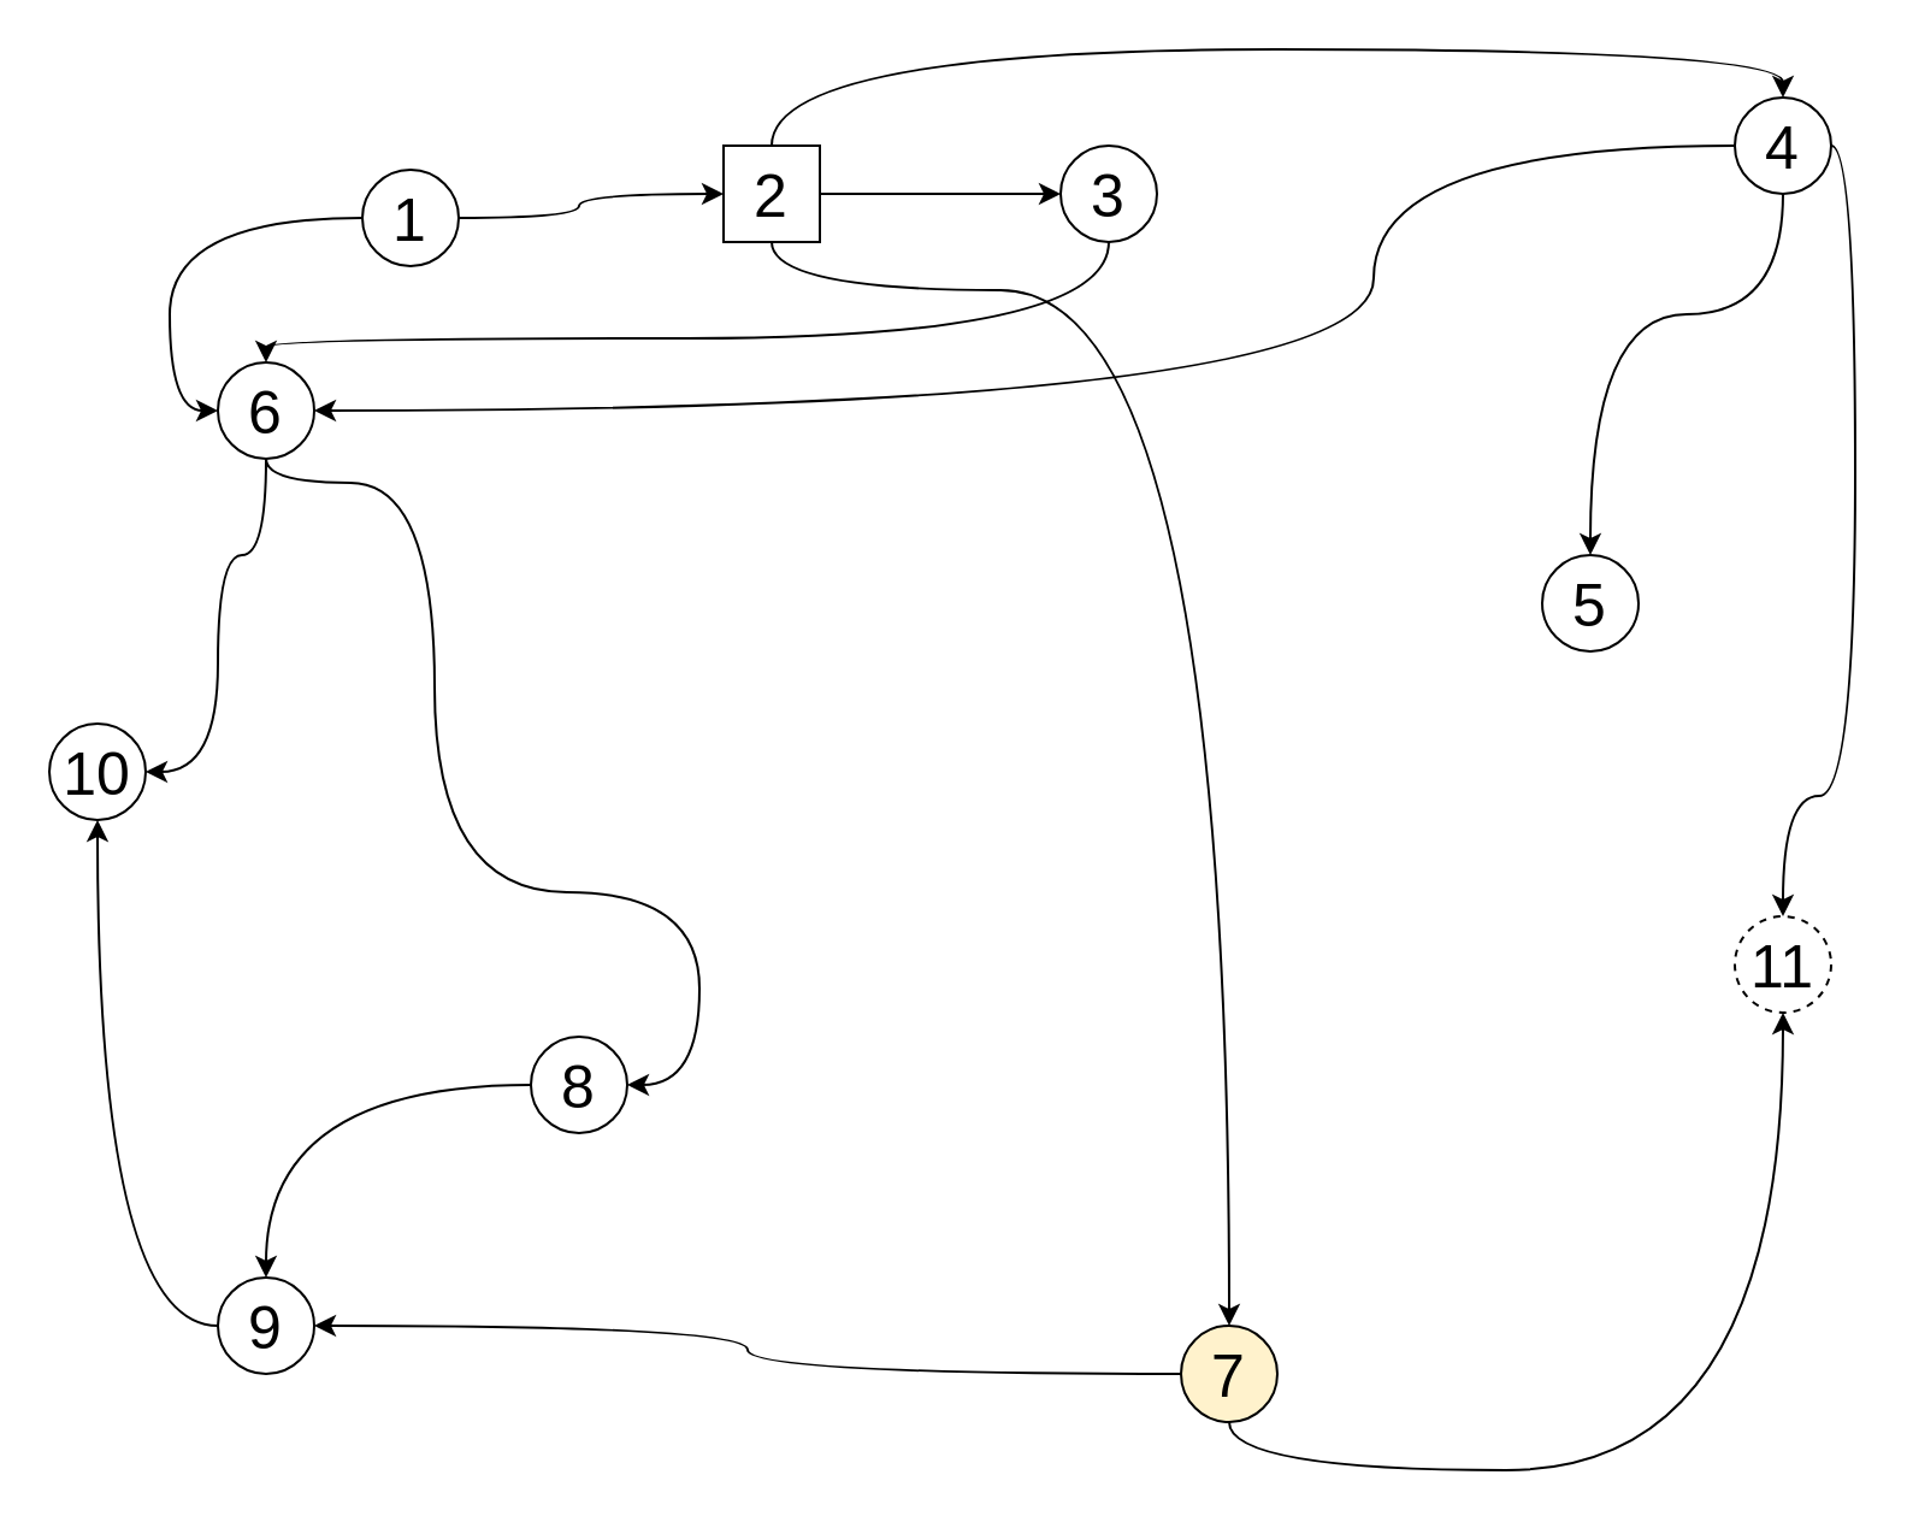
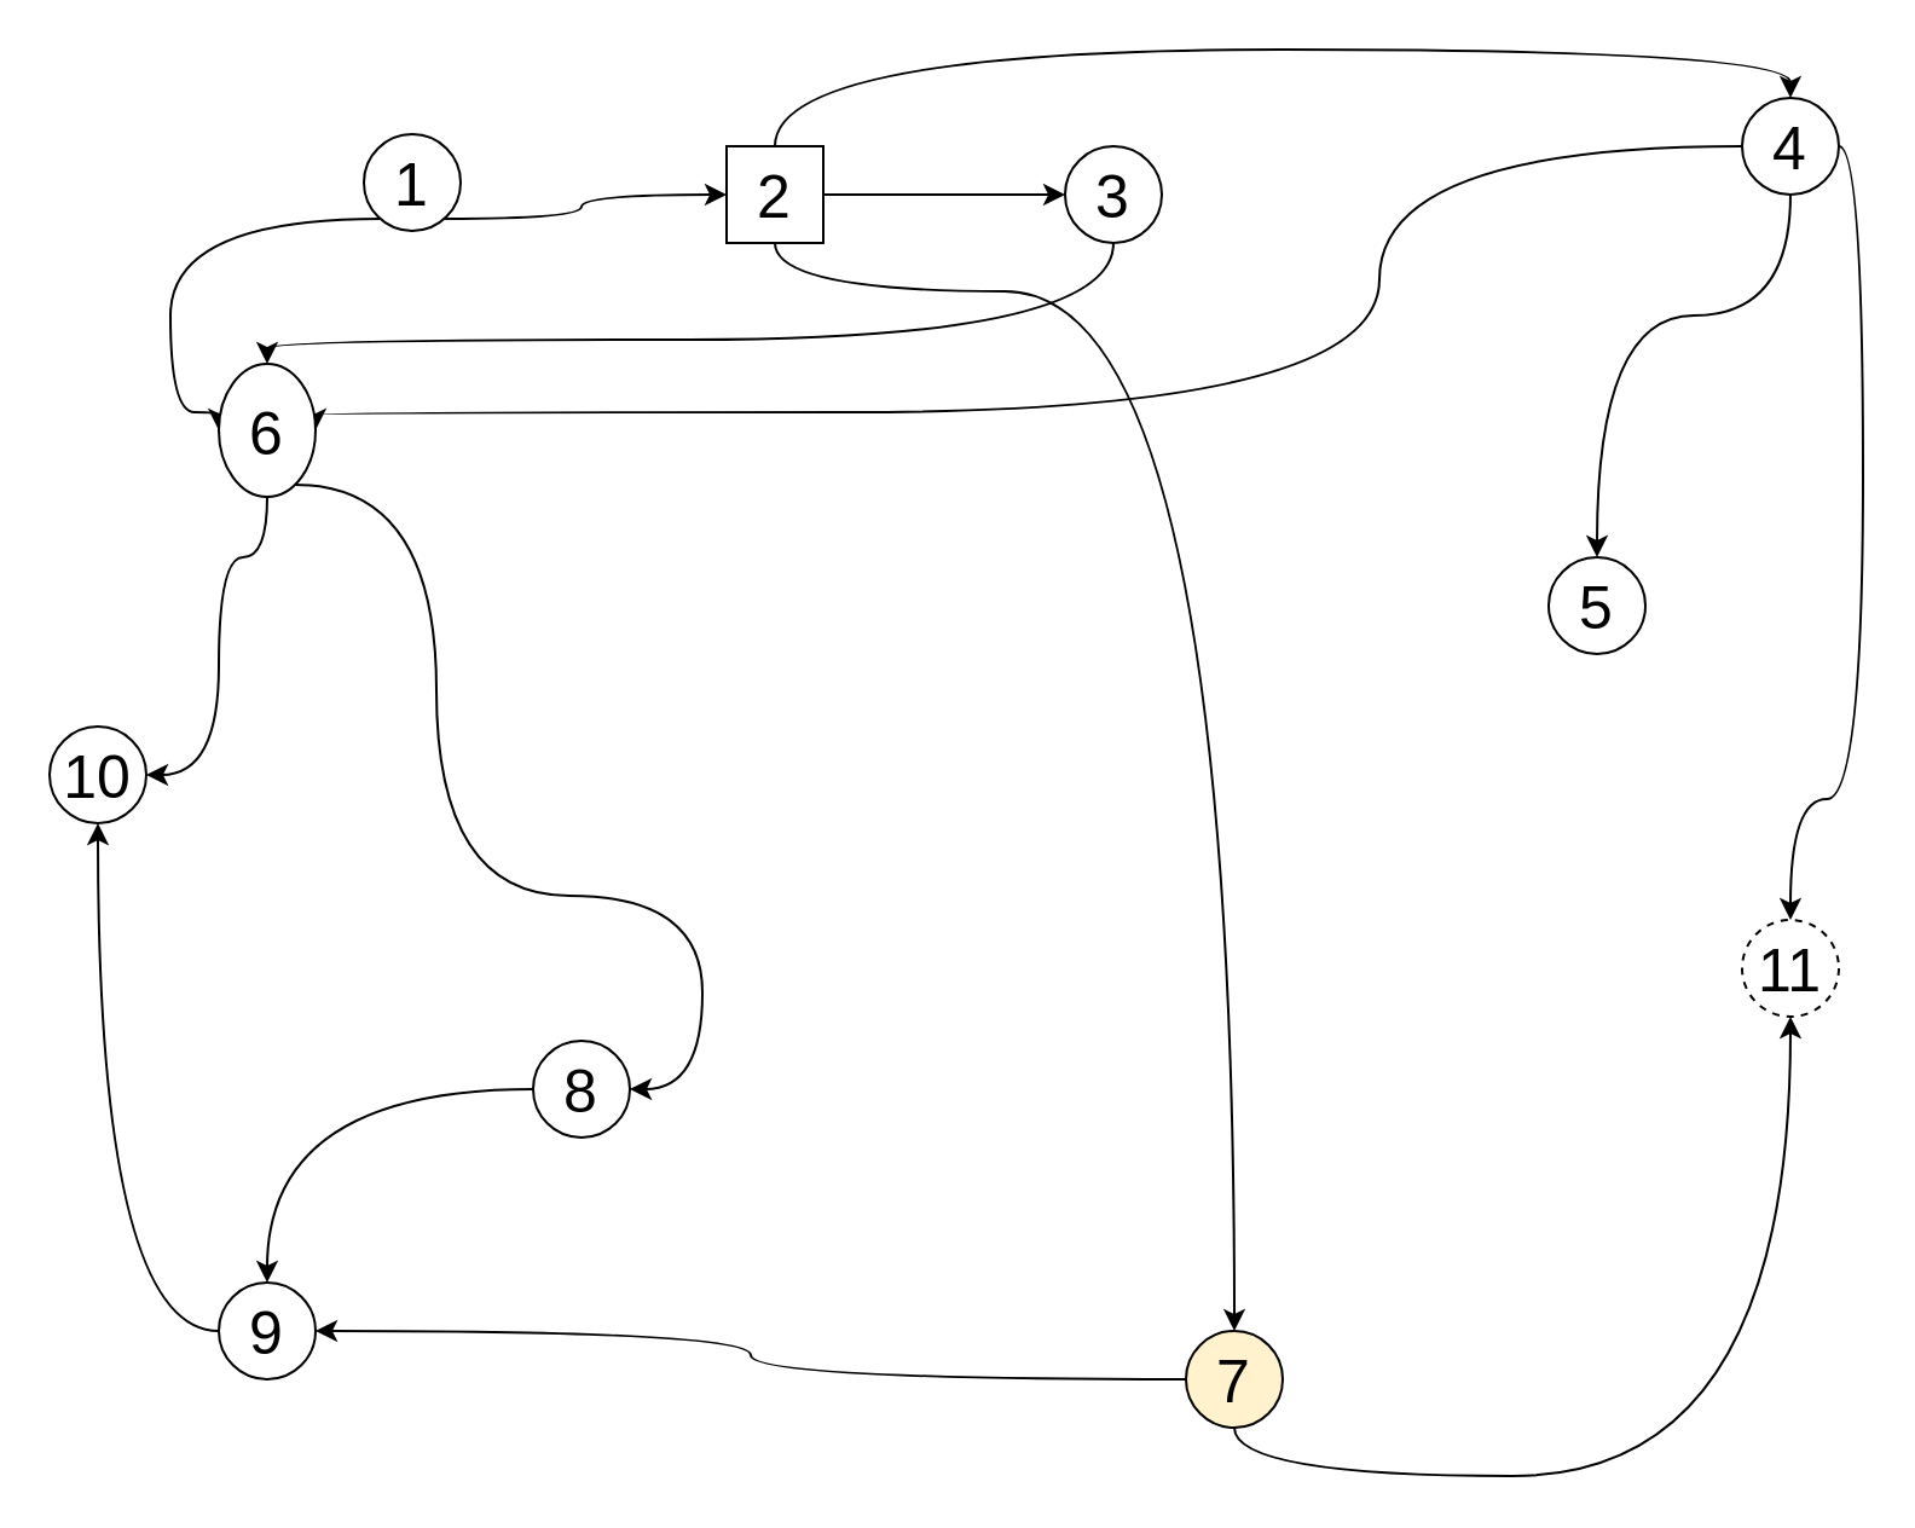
- <mxCell id="4" value="&lt;font style=&quot;font-size: 25px&quot;&gt;1&lt;/font&gt;" style="ellipse;whiteSpace=wrap;html=1;shadow=0;" vertex="1" parent="1"><mxGeometry x="150" y="70" width="40" height="40" as="geometry" /></mxCell>
+ <mxCell id="4" value="&lt;font style=&quot;font-size: 25px&quot;&gt;1&lt;/font&gt;" style="ellipse;whiteSpace=wrap;html=1;shadow=0;" vertex="1" parent="1"><mxGeometry x="150" y="55" width="40" height="40" as="geometry" /></mxCell>
- <mxCell id="18" value="&lt;font style=&quot;font-size: 25px&quot;&gt;6&lt;/font&gt;" style="ellipse;whiteSpace=wrap;html=1;shadow=0;" vertex="1" parent="1"><mxGeometry x="90" y="150" width="40" height="40" as="geometry" /></mxCell>
+ <mxCell id="18" value="&lt;font style=&quot;font-size: 25px&quot;&gt;6&lt;/font&gt;" style="ellipse;whiteSpace=wrap;html=1;shadow=0;" vertex="1" parent="1"><mxGeometry x="90" y="150" width="40" height="55" as="geometry" /></mxCell>
